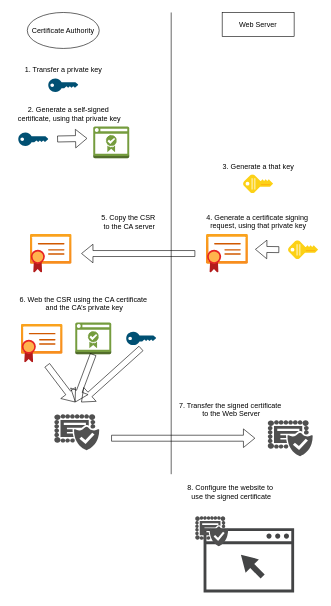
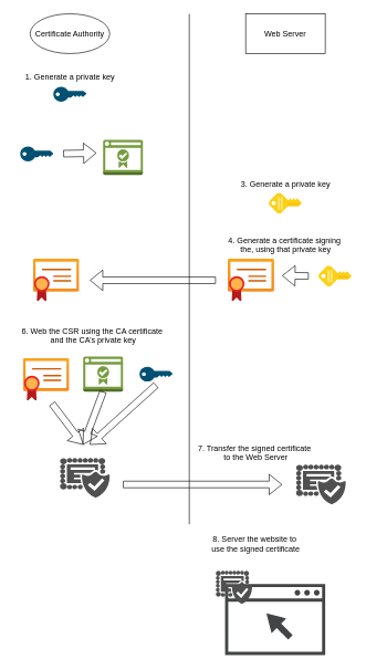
- <mxCell id="3" value="Web Server" style="rounded=0;whiteSpace=wrap;html=1;" vertex="1" parent="1"><mxGeometry x="370" y="20" width="120" height="40" as="geometry" /></mxCell>
+ <mxCell id="3" value="Web Server" style="rounded=0;whiteSpace=wrap;html=1;" vertex="1" parent="1"><mxGeometry x="370" y="20" width="120" height="60" as="geometry" /></mxCell>
- <mxCell id="4" value="1. Transfer a private key" style="text;html=1;align=center;verticalAlign=middle;resizable=0;points=[];autosize=1;strokeColor=none;fillColor=none;" vertex="1" parent="1"><mxGeometry x="25" y="100" width="160" height="30" as="geometry" /></mxCell>
+ <mxCell id="4" value="1. Generate a private key" style="text;html=1;align=center;verticalAlign=middle;resizable=0;points=[];autosize=1;strokeColor=none;fillColor=none;" vertex="1" parent="1"><mxGeometry x="25" y="100" width="160" height="30" as="geometry" /></mxCell>
- <mxCell id="5" value="2. Generate a self-signed&amp;nbsp;&lt;div&gt;certificate,&amp;nbsp;&lt;span style=&quot;background-color: initial;&quot;&gt;using that private key&lt;/span&gt;&lt;/div&gt;" style="text;html=1;align=center;verticalAlign=middle;resizable=0;points=[];autosize=1;strokeColor=none;fillColor=none;" vertex="1" parent="1"><mxGeometry x="20" y="170" width="190" height="40" as="geometry" /></mxCell>
- <mxCell id="10" value="3. Generate a that key" style="text;html=1;align=center;verticalAlign=middle;resizable=0;points=[];autosize=1;strokeColor=none;fillColor=none;" vertex="1" parent="1"><mxGeometry x="350" y="263" width="160" height="30" as="geometry" /></mxCell>
+ <mxCell id="10" value="3. Generate a private key" style="text;html=1;align=center;verticalAlign=middle;resizable=0;points=[];autosize=1;strokeColor=none;fillColor=none;" vertex="1" parent="1"><mxGeometry x="350" y="263" width="160" height="30" as="geometry" /></mxCell>
- <mxCell id="17" value="5. Copy the CSR&amp;nbsp;&lt;div&gt;to the CA server&lt;/div&gt;" style="text;html=1;align=center;verticalAlign=middle;resizable=0;points=[];autosize=1;strokeColor=none;fillColor=none;" vertex="1" parent="1"><mxGeometry x="155" y="350" width="120" height="40" as="geometry" /></mxCell>
- <mxCell id="12" value="&lt;div&gt;4. Generate a certificate&amp;nbsp;&lt;span style=&quot;background-color: initial;&quot;&gt;signing&amp;nbsp;&lt;/span&gt;&lt;/div&gt;&lt;div&gt;&lt;span style=&quot;background-color: initial;&quot;&gt;request,&amp;nbsp;&lt;/span&gt;&lt;span style=&quot;background-color: initial;&quot;&gt;using that private key&lt;/span&gt;&lt;/div&gt;&lt;div&gt;&lt;br&gt;&lt;/div&gt;" style="text;html=1;align=center;verticalAlign=middle;resizable=0;points=[];autosize=1;strokeColor=none;fillColor=none;" vertex="1" parent="1"><mxGeometry x="330" y="346" width="200" height="60" as="geometry" /></mxCell>
+ <mxCell id="12" value="&lt;div&gt;4. Generate a certificate&amp;nbsp;&lt;span style=&quot;background-color: initial;&quot;&gt;signing&amp;nbsp;&lt;/span&gt;&lt;/div&gt;&lt;div&gt;&lt;span style=&quot;background-color: initial;&quot;&gt;the,&amp;nbsp;&lt;/span&gt;&lt;span style=&quot;background-color: initial;&quot;&gt;using that private key&lt;/span&gt;&lt;/div&gt;&lt;div&gt;&lt;br&gt;&lt;/div&gt;" style="text;html=1;align=center;verticalAlign=middle;resizable=0;points=[];autosize=1;strokeColor=none;fillColor=none;" vertex="1" parent="1"><mxGeometry x="330" y="346" width="200" height="60" as="geometry" /></mxCell>
- <mxCell id="35" value="8. Configure the website to&amp;nbsp;&lt;div&gt;use the signed certificate&lt;/div&gt;" style="text;html=1;align=center;verticalAlign=middle;resizable=0;points=[];autosize=1;strokeColor=none;fillColor=none;" vertex="1" parent="1"><mxGeometry x="300" y="800" width="170" height="40" as="geometry" /></mxCell>
+ <mxCell id="35" value="8. Server the website to&amp;nbsp;&lt;div&gt;use the signed certificate&lt;/div&gt;" style="text;html=1;align=center;verticalAlign=middle;resizable=0;points=[];autosize=1;strokeColor=none;fillColor=none;" vertex="1" parent="1"><mxGeometry x="300" y="800" width="170" height="40" as="geometry" /></mxCell>
